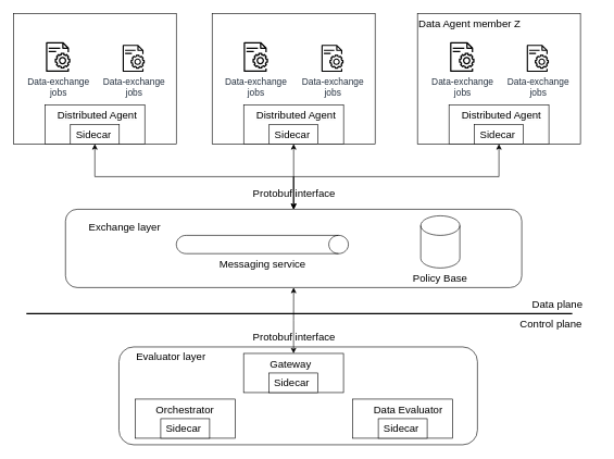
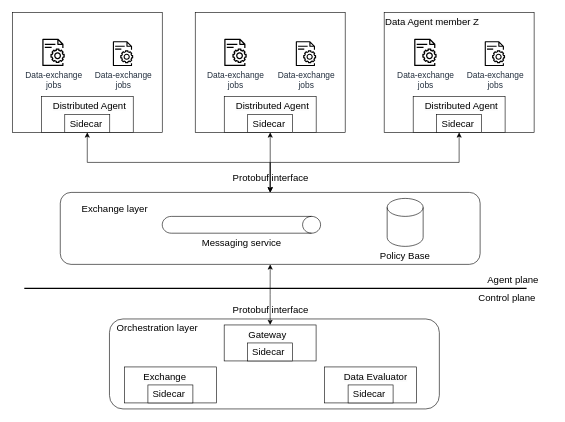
- <mxCell id="34" value="&lt;font style=&quot;font-size: 16px;&quot;&gt;Data plane&lt;/font&gt;" style="text;html=1;strokeColor=none;fillColor=none;align=center;verticalAlign=middle;whiteSpace=wrap;rounded=0;" vertex="1" parent="1"><mxGeometry x="790" y="450" width="130" height="30" as="geometry" /></mxCell>
+ <mxCell id="34" value="&lt;font style=&quot;font-size: 16px;&quot;&gt;Agent plane&lt;/font&gt;" style="text;html=1;strokeColor=none;fillColor=none;align=center;verticalAlign=middle;whiteSpace=wrap;rounded=0;" vertex="1" parent="1"><mxGeometry x="790" y="450" width="130" height="30" as="geometry" /></mxCell>
- <mxCell id="4" value="&lt;font style=&quot;font-size: 16px;&quot;&gt;Evaluator layer&lt;/font&gt;" style="text;html=1;strokeColor=none;fillColor=none;align=center;verticalAlign=middle;whiteSpace=wrap;rounded=0;" vertex="1" parent="2"><mxGeometry width="160" height="30" as="geometry" /></mxCell>
+ <mxCell id="4" value="&lt;font style=&quot;font-size: 16px;&quot;&gt;Orchestration layer&lt;/font&gt;" style="text;html=1;strokeColor=none;fillColor=none;align=center;verticalAlign=middle;whiteSpace=wrap;rounded=0;" vertex="1" parent="2"><mxGeometry width="160" height="30" as="geometry" /></mxCell>
- <mxCell id="13" value="&lt;span style=&quot;color: rgb(0, 0, 0); font-family: Helvetica; font-style: normal; font-variant-ligatures: normal; font-variant-caps: normal; font-weight: 400; letter-spacing: normal; orphans: 2; text-align: center; text-indent: 0px; text-transform: none; widows: 2; word-spacing: 0px; -webkit-text-stroke-width: 0px; background-color: rgb(251, 251, 251); text-decoration-thickness: initial; text-decoration-style: initial; text-decoration-color: initial; float: none; display: inline !important;&quot;&gt;&lt;font style=&quot;font-size: 16px;&quot;&gt;Orchestrator&lt;/font&gt;&lt;/span&gt;" style="text;whiteSpace=wrap;html=1;" vertex="1" parent="2"><mxGeometry x="55" y="80" width="128.38" height="40" as="geometry" /></mxCell>
+ <mxCell id="13" value="&lt;span style=&quot;color: rgb(0, 0, 0); font-family: Helvetica; font-style: normal; font-variant-ligatures: normal; font-variant-caps: normal; font-weight: 400; letter-spacing: normal; orphans: 2; text-align: center; text-indent: 0px; text-transform: none; widows: 2; word-spacing: 0px; -webkit-text-stroke-width: 0px; background-color: rgb(251, 251, 251); text-decoration-thickness: initial; text-decoration-style: initial; text-decoration-color: initial; float: none; display: inline !important;&quot;&gt;&lt;font style=&quot;font-size: 16px;&quot;&gt;Exchange&lt;/font&gt;&lt;/span&gt;" style="text;whiteSpace=wrap;html=1;" vertex="1" parent="2"><mxGeometry x="55" y="80" width="128.38" height="40" as="geometry" /></mxCell>
